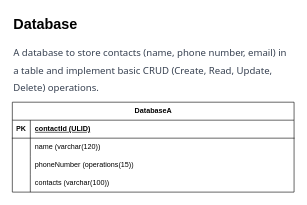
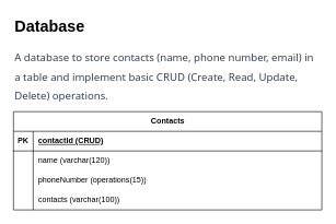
- <mxCell id="2" value="DatabaseA" style="shape=table;startSize=30;container=1;collapsible=1;childLayout=tableLayout;fixedRows=1;rowLines=0;fontStyle=1;align=center;resizeLast=1;html=1;" parent="1" vertex="1"><mxGeometry x="20" y="170" width="470" height="150" as="geometry" /></mxCell>
+ <mxCell id="2" value="Contacts" style="shape=table;startSize=30;container=1;collapsible=1;childLayout=tableLayout;fixedRows=1;rowLines=0;fontStyle=1;align=center;resizeLast=1;html=1;" parent="1" vertex="1"><mxGeometry x="20" y="170" width="470" height="150" as="geometry" /></mxCell>
- <mxCell id="5" value="contactId (ULID)" style="shape=partialRectangle;connectable=0;fillColor=none;top=0;left=0;bottom=0;right=0;align=left;spacingLeft=6;fontStyle=5;overflow=hidden;whiteSpace=wrap;html=1;" parent="3" vertex="1"><mxGeometry x="30" width="440" height="30" as="geometry"><mxRectangle width="440" height="30" as="alternateBounds" /></mxGeometry></mxCell>
+ <mxCell id="5" value="contactId (CRUD)" style="shape=partialRectangle;connectable=0;fillColor=none;top=0;left=0;bottom=0;right=0;align=left;spacingLeft=6;fontStyle=5;overflow=hidden;whiteSpace=wrap;html=1;" parent="3" vertex="1"><mxGeometry x="30" width="440" height="30" as="geometry"><mxRectangle width="440" height="30" as="alternateBounds" /></mxGeometry></mxCell>
